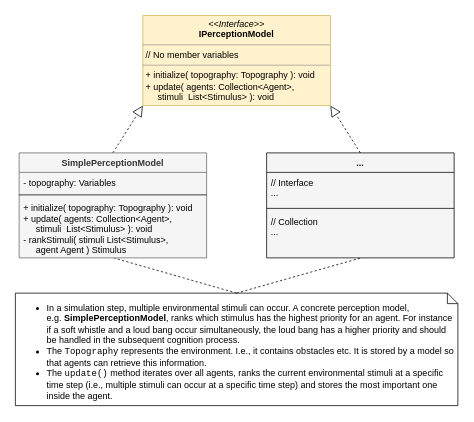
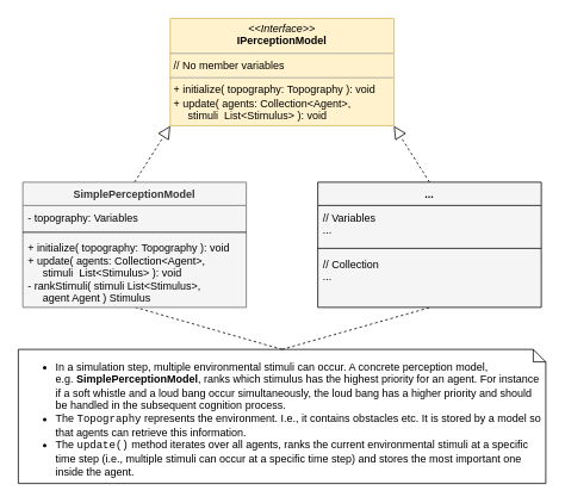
- <mxCell id="13" value="// Interface&#10;..." style="text;strokeColor=none;fillColor=none;align=left;verticalAlign=top;spacingLeft=4;spacingRight=4;overflow=hidden;rotatable=0;points=[[0,0.5],[1,0.5]];portConstraint=eastwest;" parent="12" vertex="1"><mxGeometry y="26" width="250" height="44" as="geometry" /></mxCell>
+ <mxCell id="13" value="// Variables&#10;..." style="text;strokeColor=none;fillColor=none;align=left;verticalAlign=top;spacingLeft=4;spacingRight=4;overflow=hidden;rotatable=0;points=[[0,0.5],[1,0.5]];portConstraint=eastwest;" parent="12" vertex="1"><mxGeometry y="26" width="250" height="44" as="geometry" /></mxCell>
